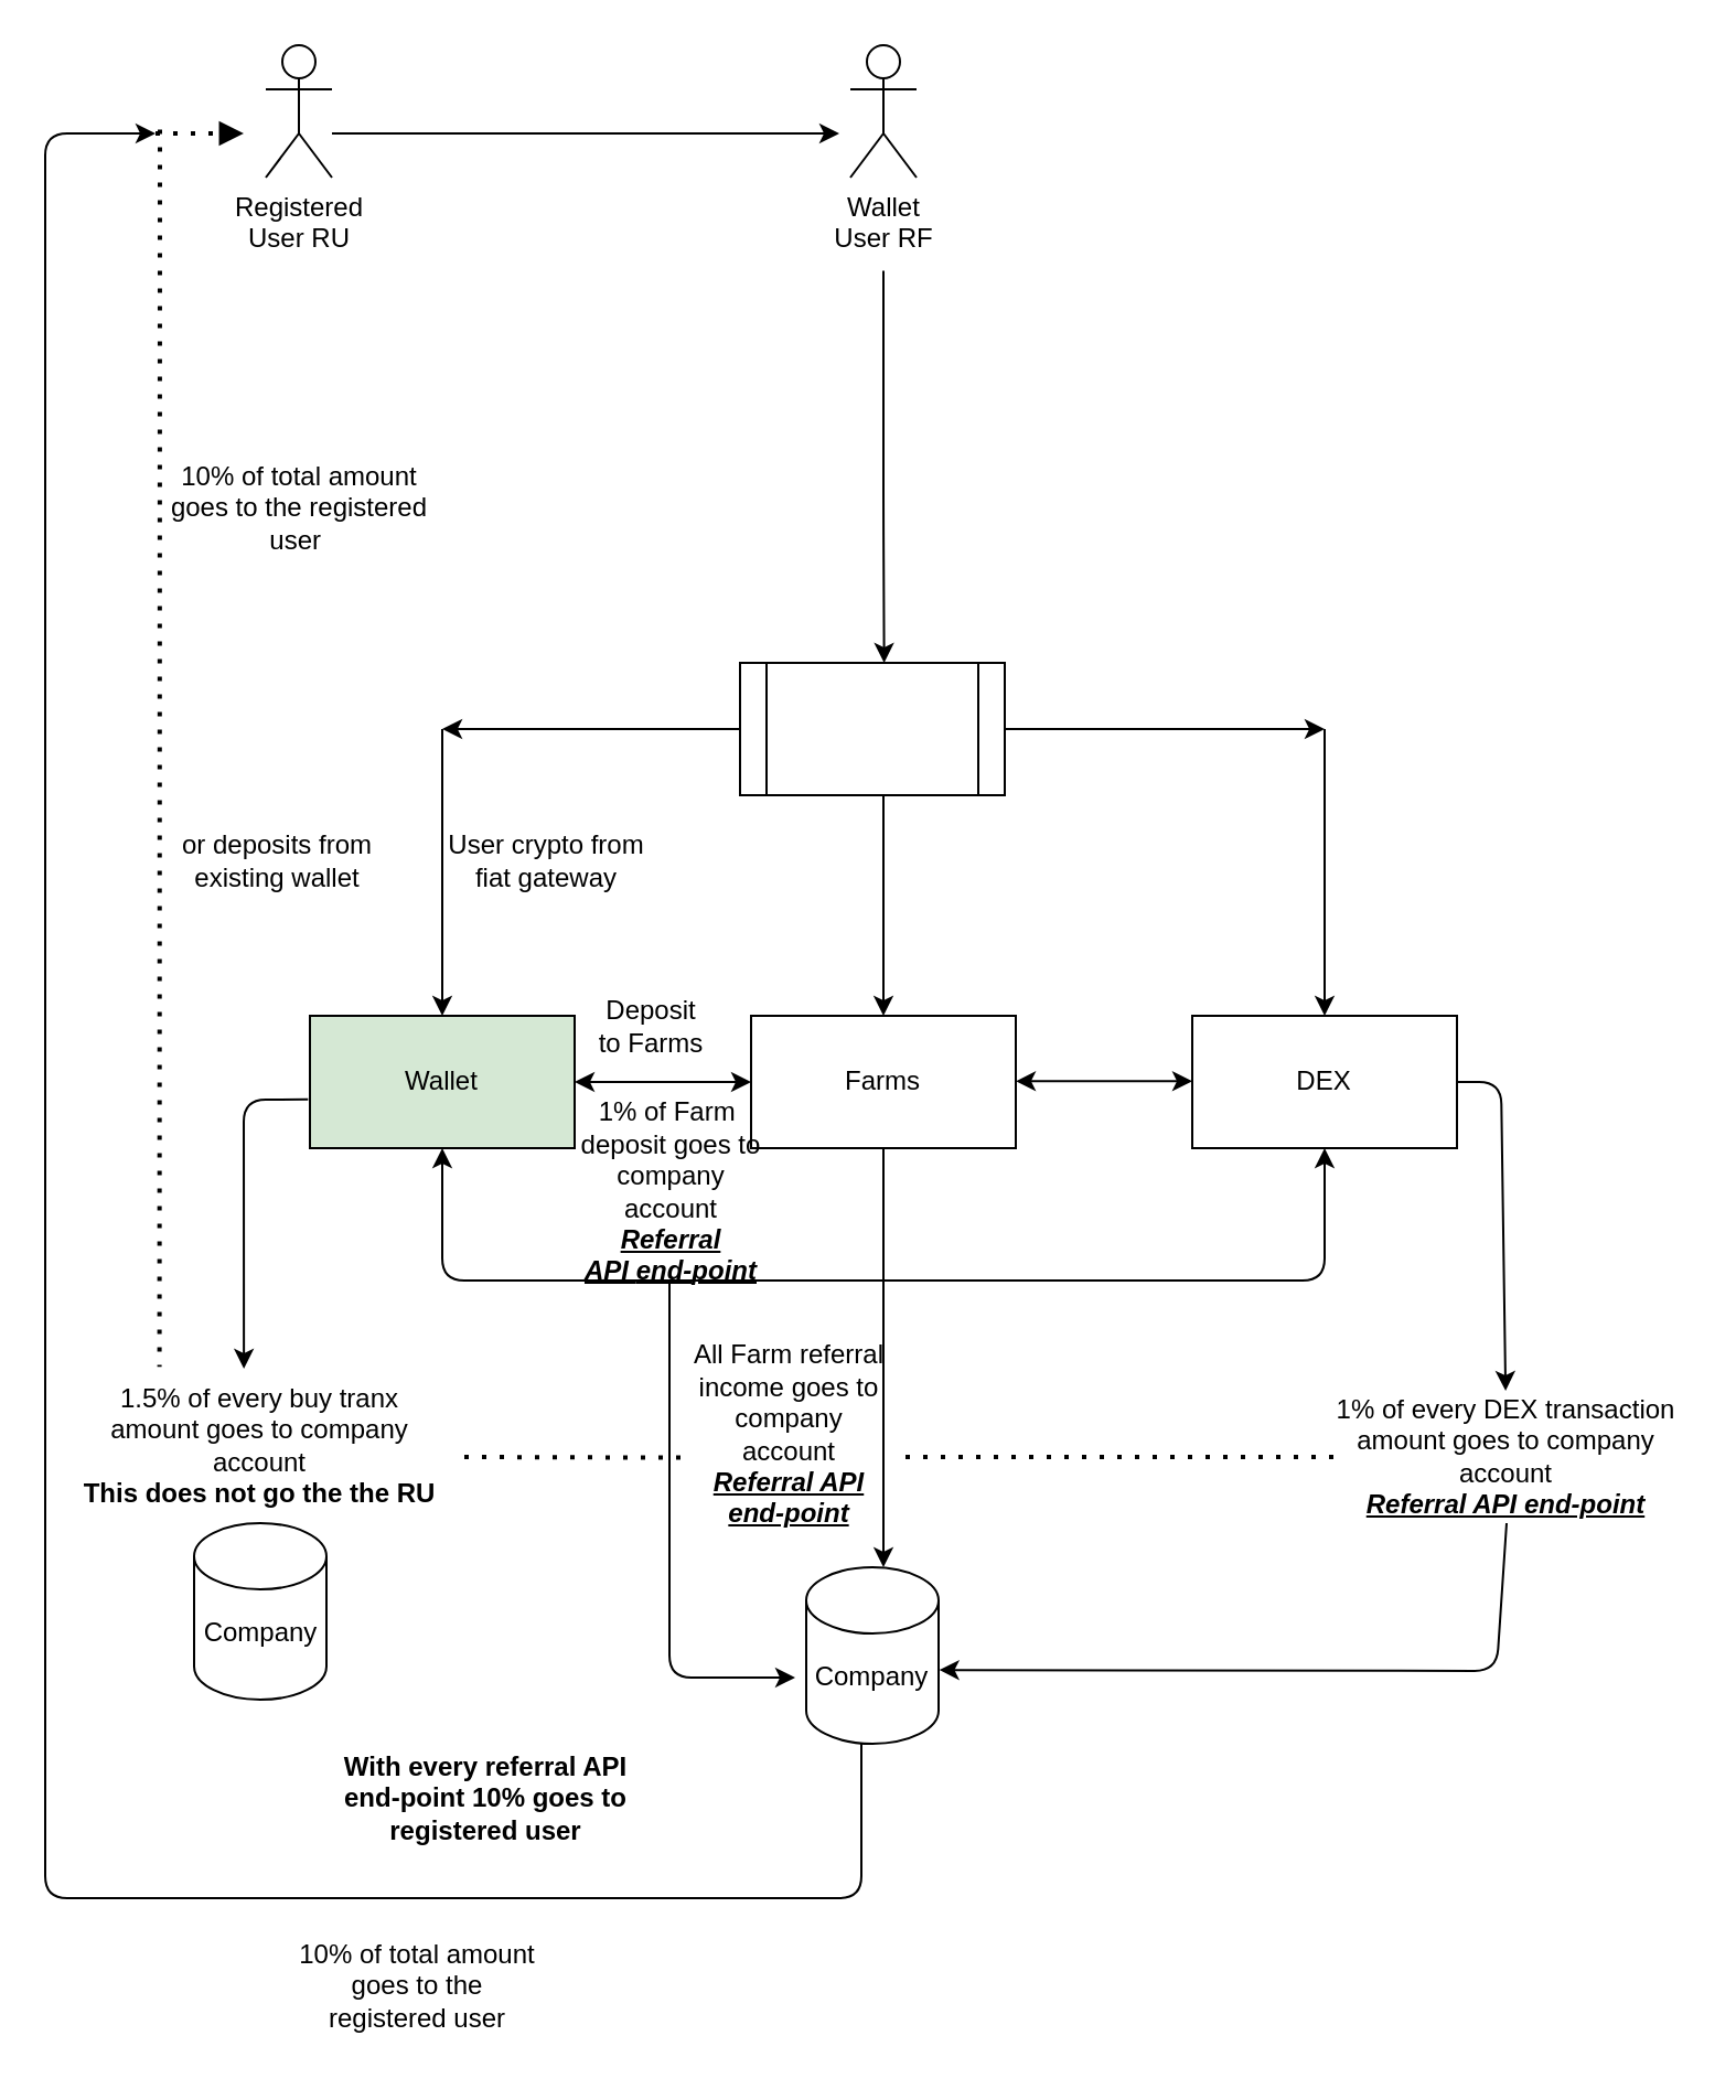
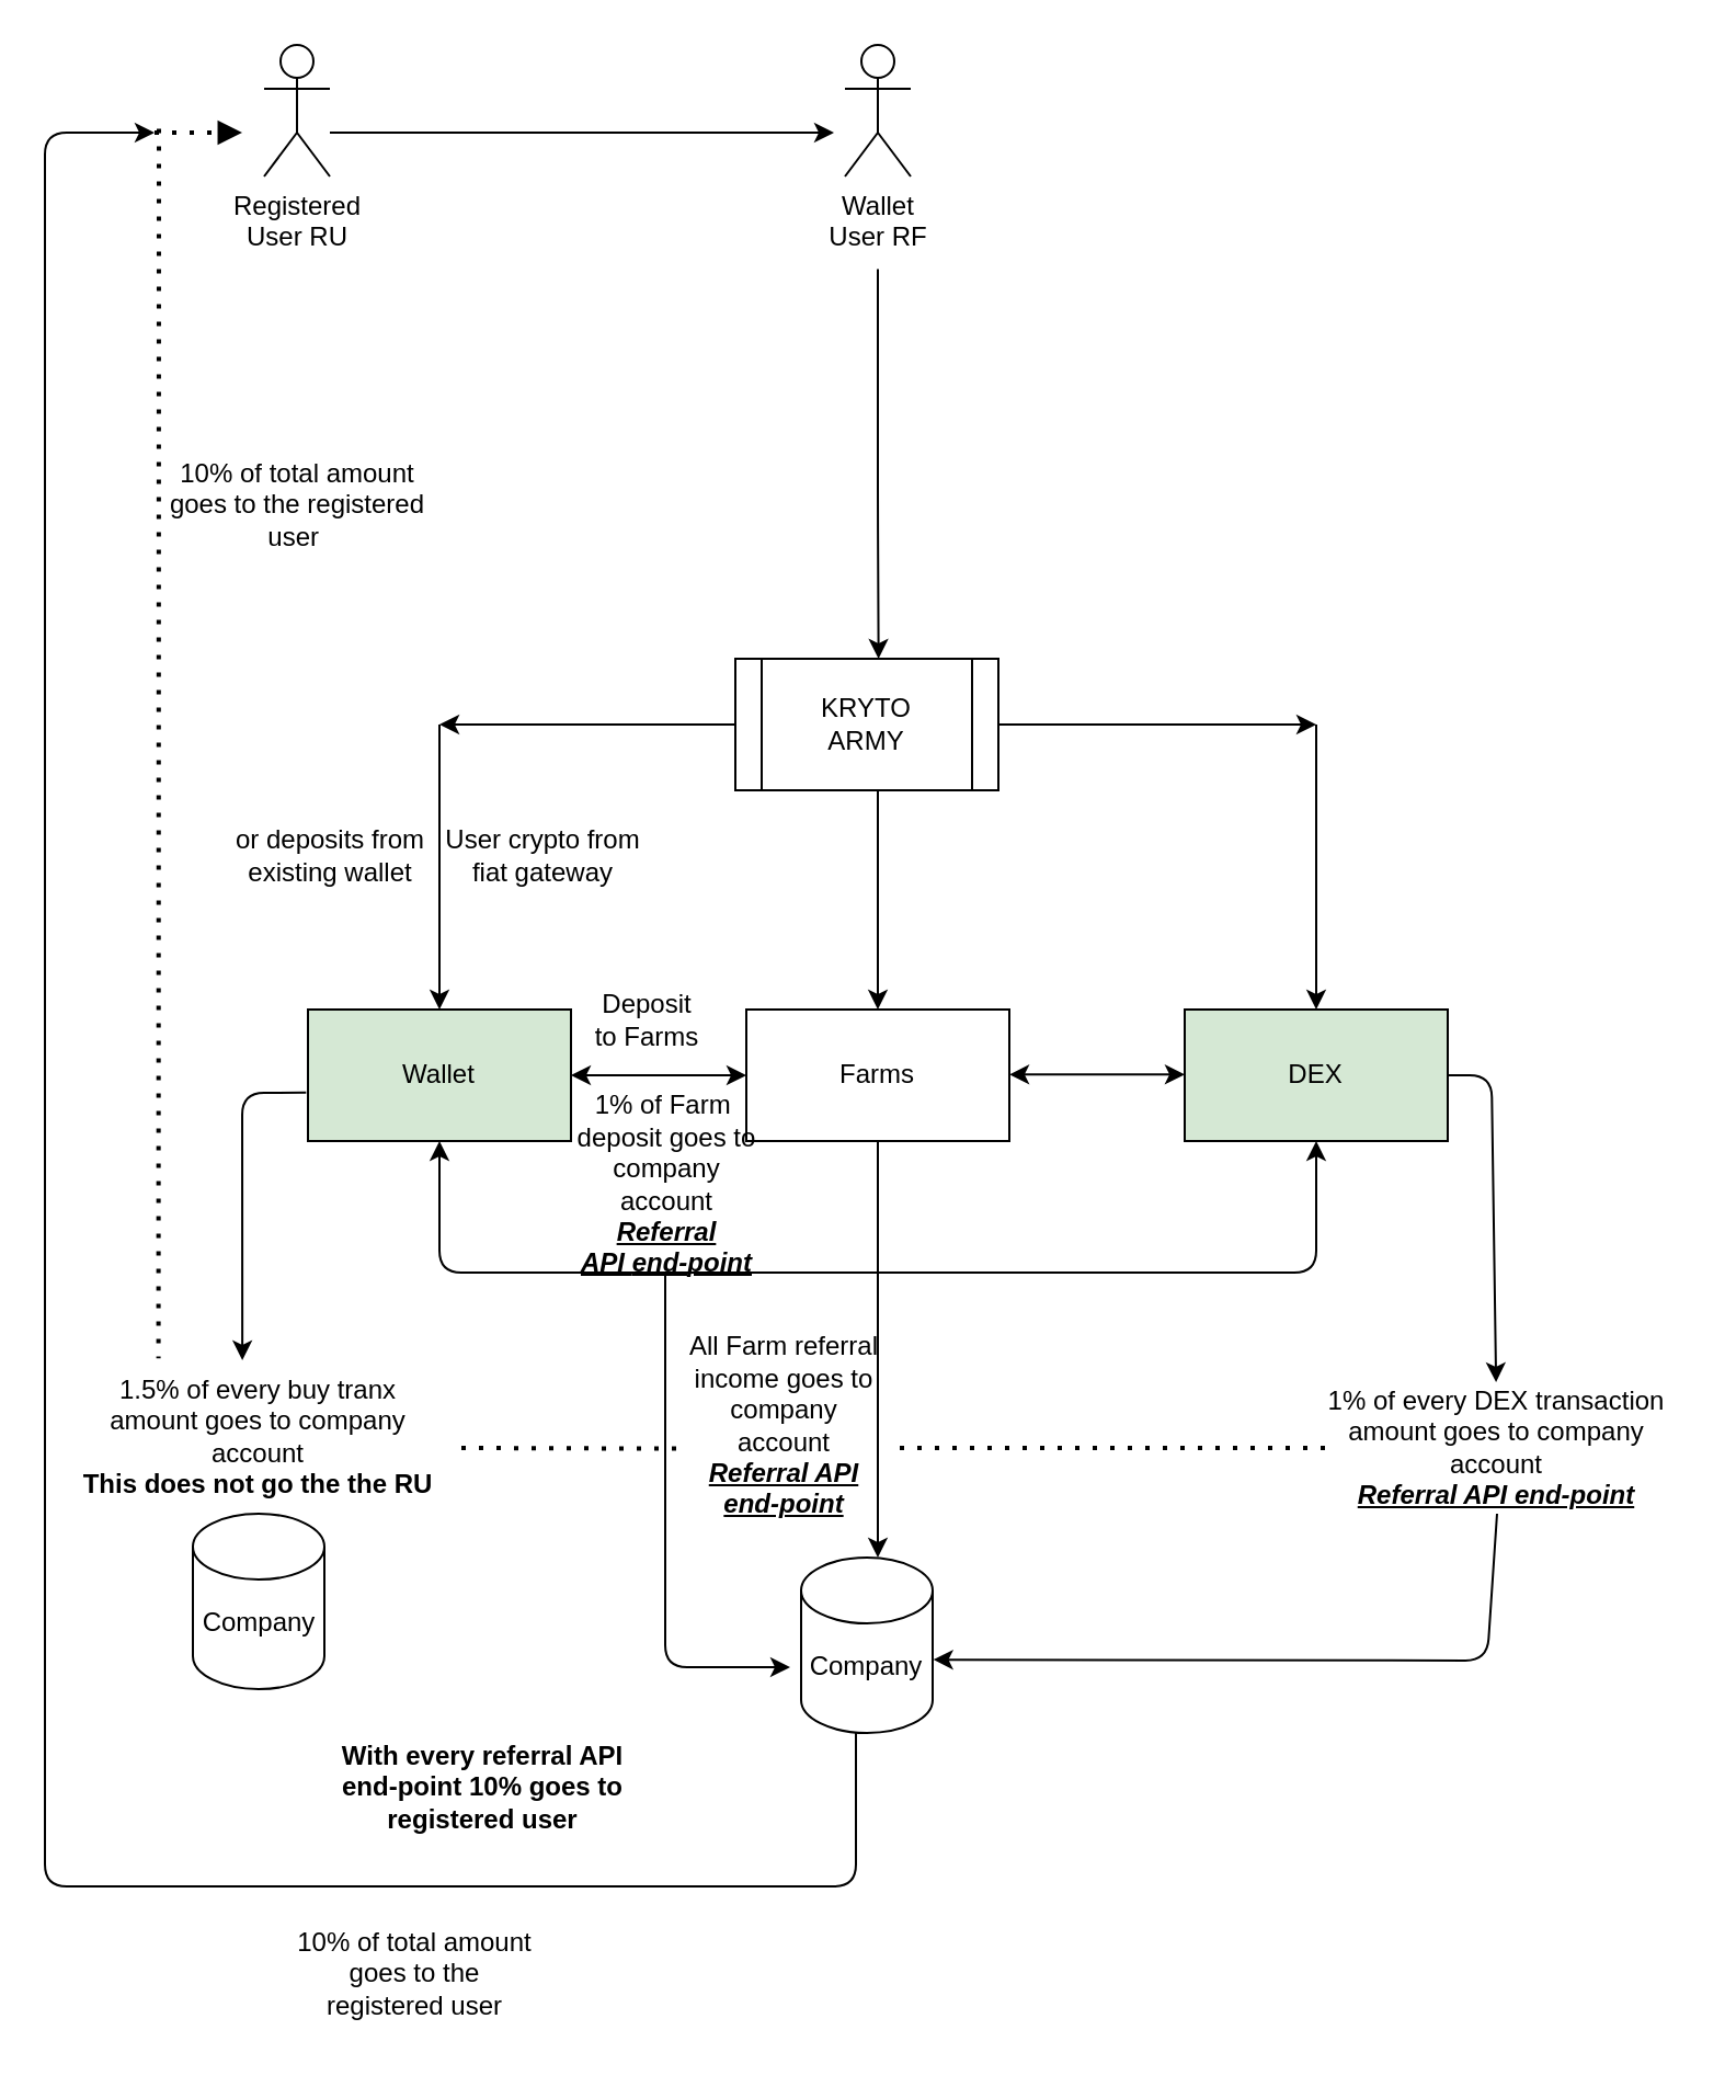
+ <mxCell id="8" value="KRYTO ARMY" style="text;html=1;strokeColor=none;fillColor=none;align=center;verticalAlign=middle;whiteSpace=wrap;rounded=0;" parent="1" vertex="1"><mxGeometry x="375" y="320" width="40" height="20" as="geometry" /></mxCell>
- <mxCell id="42" value="or deposits from existing wallet" style="text;html=1;strokeColor=none;fillColor=none;align=center;verticalAlign=middle;whiteSpace=wrap;rounded=0;" vertex="1" parent="1"><mxGeometry x="77.5" y="370" width="95" height="40" as="geometry" /></mxCell>
+ <mxCell id="42" value="or deposits from existing wallet" style="text;html=1;strokeColor=none;fillColor=none;align=center;verticalAlign=middle;whiteSpace=wrap;rounded=0;" vertex="1" parent="1"><mxGeometry x="102.5" y="370" width="95" height="40" as="geometry" /></mxCell>
- <mxCell id="16" value="DEX" style="rounded=0;whiteSpace=wrap;html=1;" parent="1" vertex="1"><mxGeometry x="540" y="460" width="120" height="60" as="geometry" /></mxCell>
+ <mxCell id="16" value="DEX" style="rounded=0;whiteSpace=wrap;html=1;fillColor=#d5e8d4;" parent="1" vertex="1"><mxGeometry x="540" y="460" width="120" height="60" as="geometry" /></mxCell>
